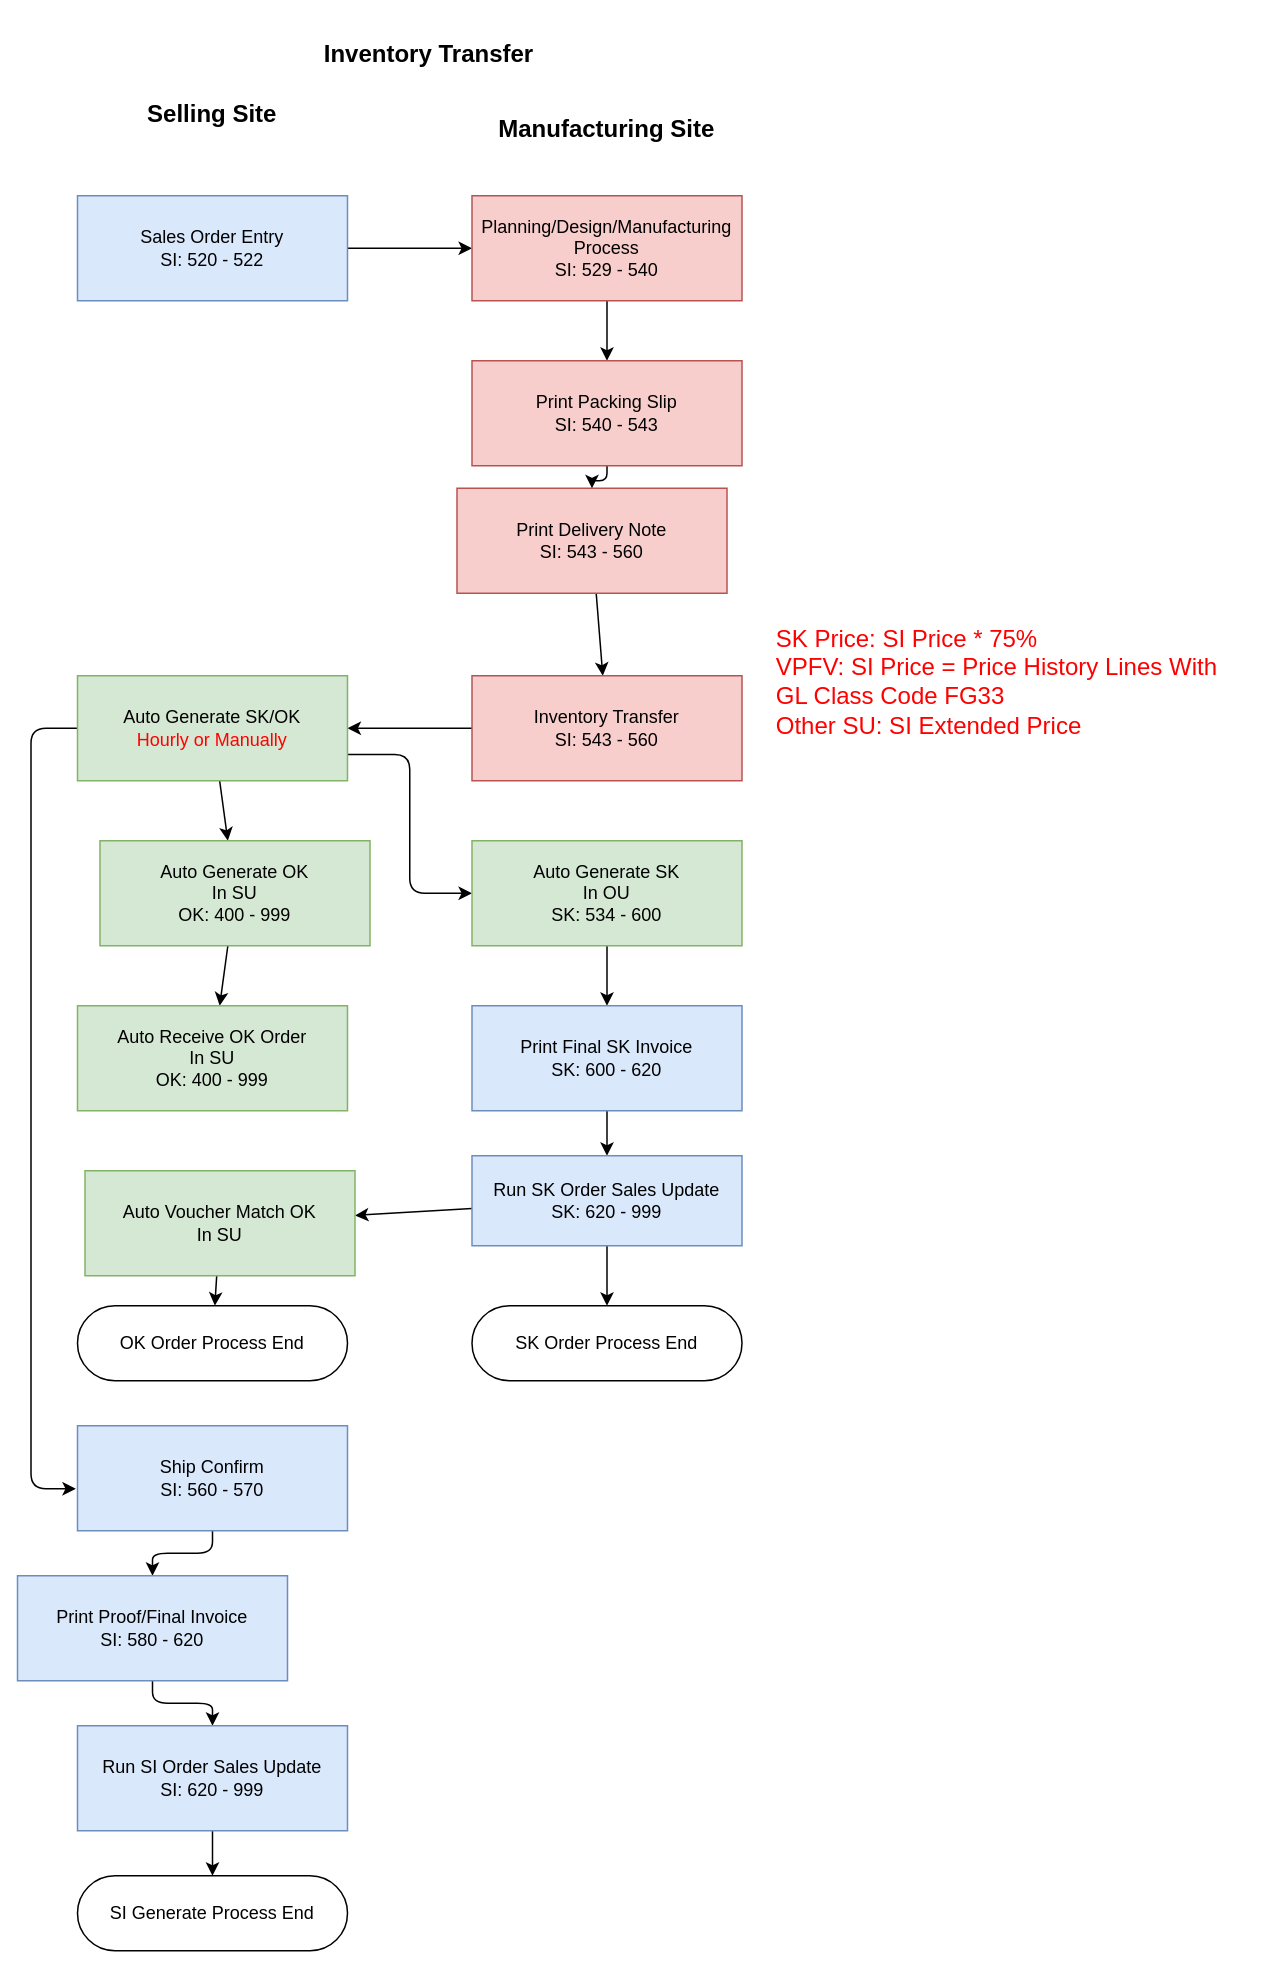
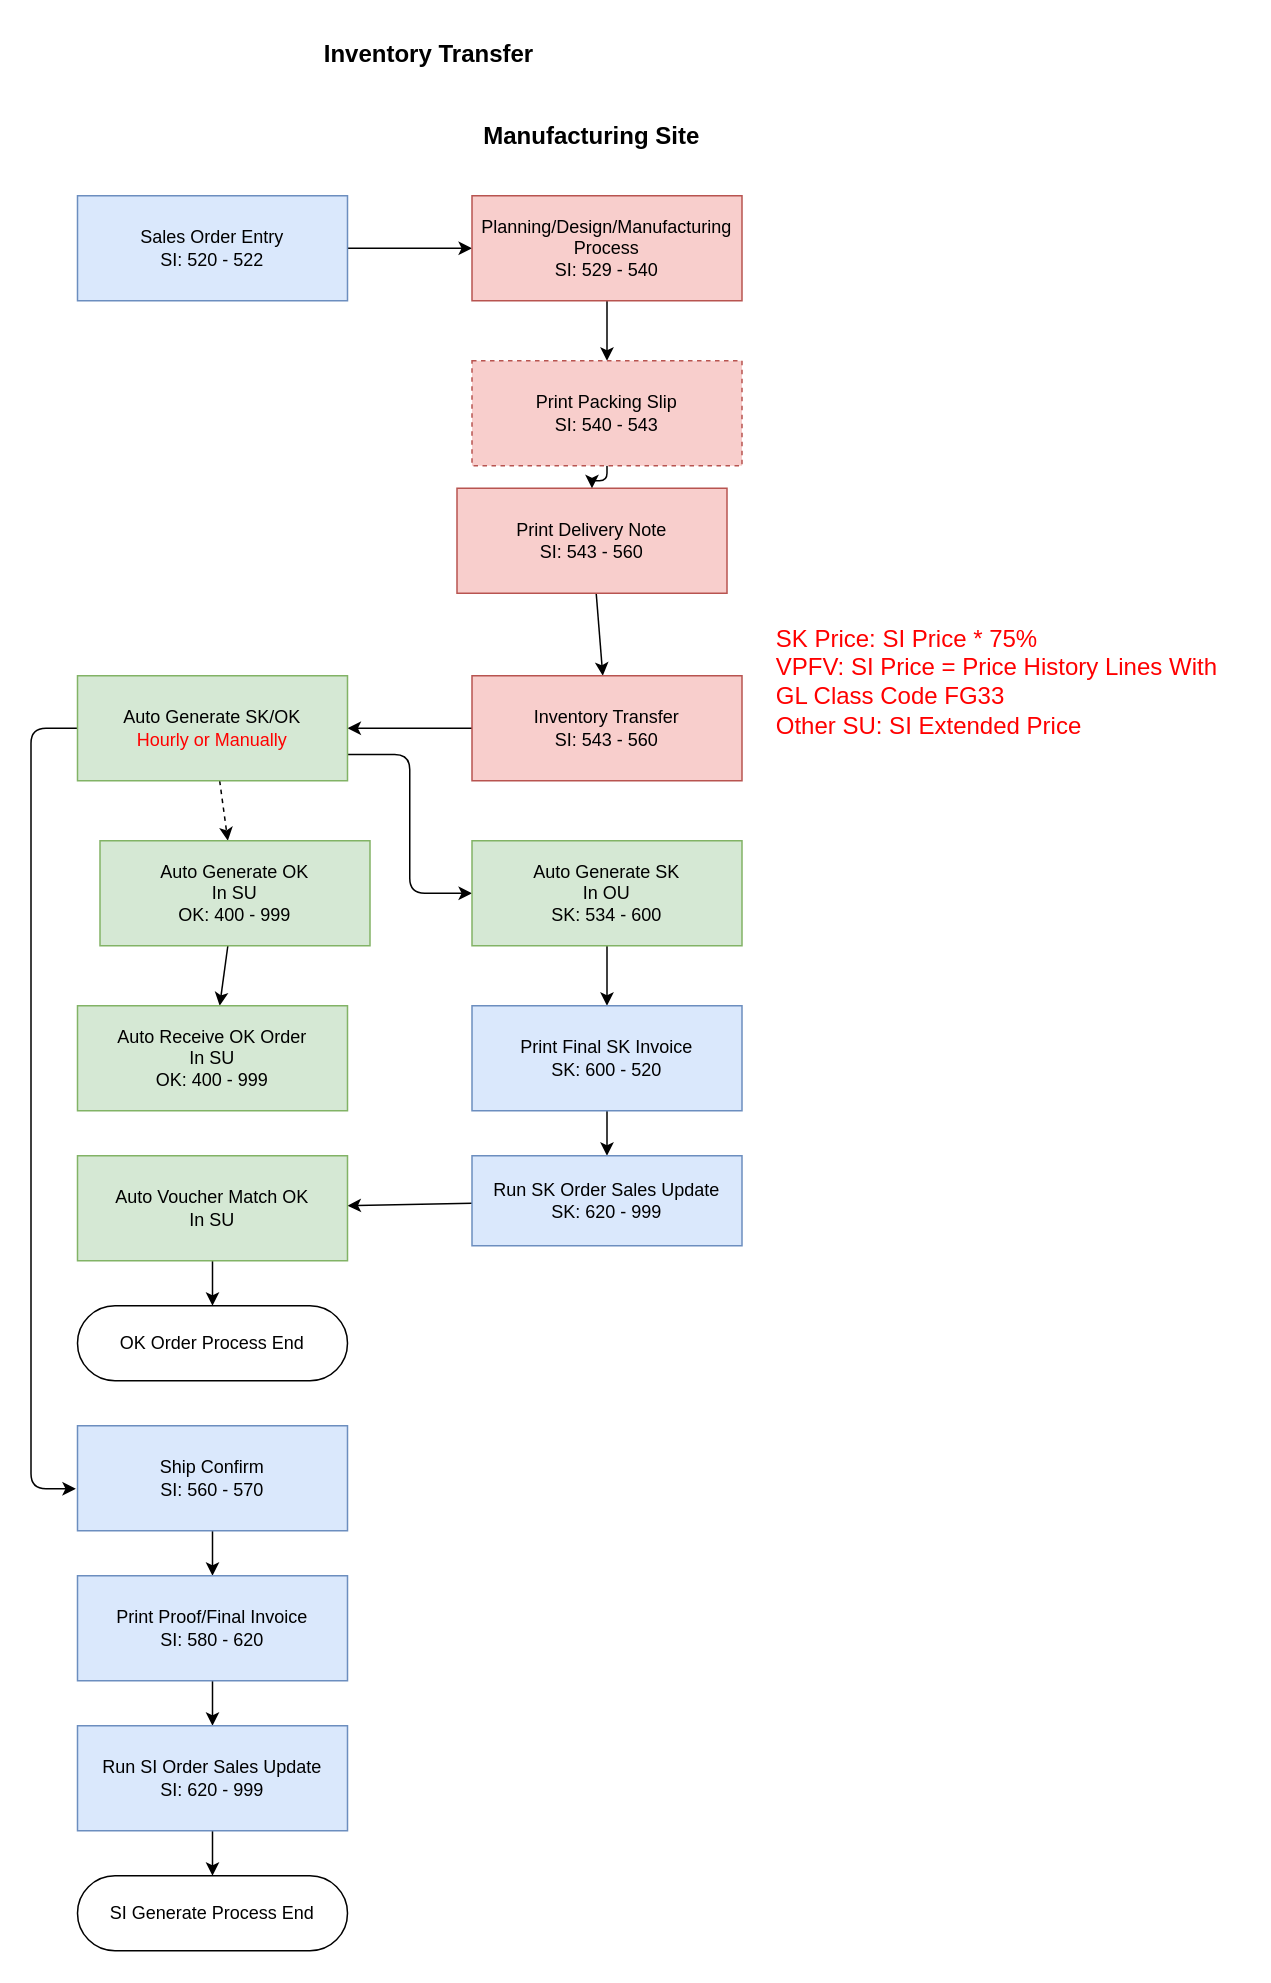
- <mxCell id="35" value="&lt;font style=&quot;font-size: 16px&quot;&gt;&lt;b&gt;Selling Site&lt;/b&gt;&lt;/font&gt;" style="text;html=1;strokeColor=none;fillColor=none;align=center;verticalAlign=middle;whiteSpace=wrap;rounded=0;fontFamily=Helvetica;fontSize=12;fontColor=default;" parent="1" vertex="1"><mxGeometry x="81" y="60" width="120" height="30" as="geometry" /></mxCell>
- <mxCell id="36" value="&lt;font style=&quot;font-size: 16px&quot;&gt;&lt;b&gt;Manufacturing Site&lt;/b&gt;&lt;/font&gt;" style="text;html=1;strokeColor=none;fillColor=none;align=center;verticalAlign=middle;whiteSpace=wrap;rounded=0;fontFamily=Helvetica;fontSize=12;fontColor=default;" parent="1" vertex="1"><mxGeometry x="314" y="70" width="180" height="30" as="geometry" /></mxCell>
+ <mxCell id="36" value="&lt;font style=&quot;font-size: 16px&quot;&gt;&lt;b&gt;Manufacturing Site&lt;/b&gt;&lt;/font&gt;" style="text;html=1;strokeColor=none;fillColor=none;align=center;verticalAlign=middle;whiteSpace=wrap;rounded=0;fontFamily=Helvetica;fontSize=12;fontColor=default;" parent="1" vertex="1"><mxGeometry x="304" y="75" width="180" height="30" as="geometry" /></mxCell>
- <mxCell id="39" value="Print Packing Slip&lt;br&gt;SI: 540 - 543" style="rounded=0;whiteSpace=wrap;html=1;fillColor=#f8cecc;strokeColor=#b85450;" parent="1" vertex="1"><mxGeometry x="314" y="240" width="180" height="70" as="geometry" /></mxCell>
+ <mxCell id="39" value="Print Packing Slip&lt;br&gt;SI: 540 - 543" style="rounded=0;whiteSpace=wrap;html=1;fillColor=#f8cecc;strokeColor=#b85450;dashed=1;" parent="1" vertex="1"><mxGeometry x="314" y="240" width="180" height="70" as="geometry" /></mxCell>
- <mxCell id="10" value="" style="edgeStyle=none;html=1;" parent="1" source="13" target="15" edge="1"><mxGeometry relative="1" as="geometry" /></mxCell>
+ <mxCell id="10" value="" style="edgeStyle=none;html=1;dashed=1;" parent="1" source="13" target="15" edge="1"><mxGeometry relative="1" as="geometry" /></mxCell>
- <mxCell id="20" value="Print Final SK Invoice&lt;br&gt;SK: 600 - 620" style="rounded=0;whiteSpace=wrap;html=1;fillColor=#dae8fc;strokeColor=#6c8ebf;" parent="1" vertex="1"><mxGeometry x="314" y="670" width="180" height="70" as="geometry" /></mxCell>
+ <mxCell id="20" value="Print Final SK Invoice&lt;br&gt;SK: 600 - 520" style="rounded=0;whiteSpace=wrap;html=1;fillColor=#dae8fc;strokeColor=#6c8ebf;" parent="1" vertex="1"><mxGeometry x="314" y="670" width="180" height="70" as="geometry" /></mxCell>
- <mxCell id="25" value="Auto Voucher Match OK&lt;br&gt;In&amp;nbsp;SU" style="rounded=0;whiteSpace=wrap;html=1;fillColor=#d5e8d4;strokeColor=#82b366;" parent="1" vertex="1"><mxGeometry x="56" y="780" width="180" height="70" as="geometry" /></mxCell>
+ <mxCell id="25" value="Auto Voucher Match OK&lt;br&gt;In&amp;nbsp;SU" style="rounded=0;whiteSpace=wrap;html=1;fillColor=#d5e8d4;strokeColor=#82b366;" parent="1" vertex="1"><mxGeometry x="51" y="770" width="180" height="70" as="geometry" /></mxCell>
- <mxCell id="22" value="" style="edgeStyle=none;html=1;fontFamily=Helvetica;fontSize=12;fontColor=default;" parent="1" source="23" target="27" edge="1"><mxGeometry relative="1" as="geometry" /></mxCell>
- <mxCell id="27" value="SK Order Process End" style="rounded=1;whiteSpace=wrap;html=1;arcSize=50;" parent="1" vertex="1"><mxGeometry x="314" y="870" width="180" height="50" as="geometry" /></mxCell>
- <mxCell id="31" value="Print Proof/Final Invoice&lt;br&gt;SI: 580 - 620" style="rounded=0;whiteSpace=wrap;html=1;fillColor=#dae8fc;strokeColor=#6c8ebf;" parent="1" vertex="1"><mxGeometry x="11" y="1050" width="180" height="70" as="geometry" /></mxCell>
+ <mxCell id="31" value="Print Proof/Final Invoice&lt;br&gt;SI: 580 - 620" style="rounded=0;whiteSpace=wrap;html=1;fillColor=#dae8fc;strokeColor=#6c8ebf;" parent="1" vertex="1"><mxGeometry x="51" y="1050" width="180" height="70" as="geometry" /></mxCell>
